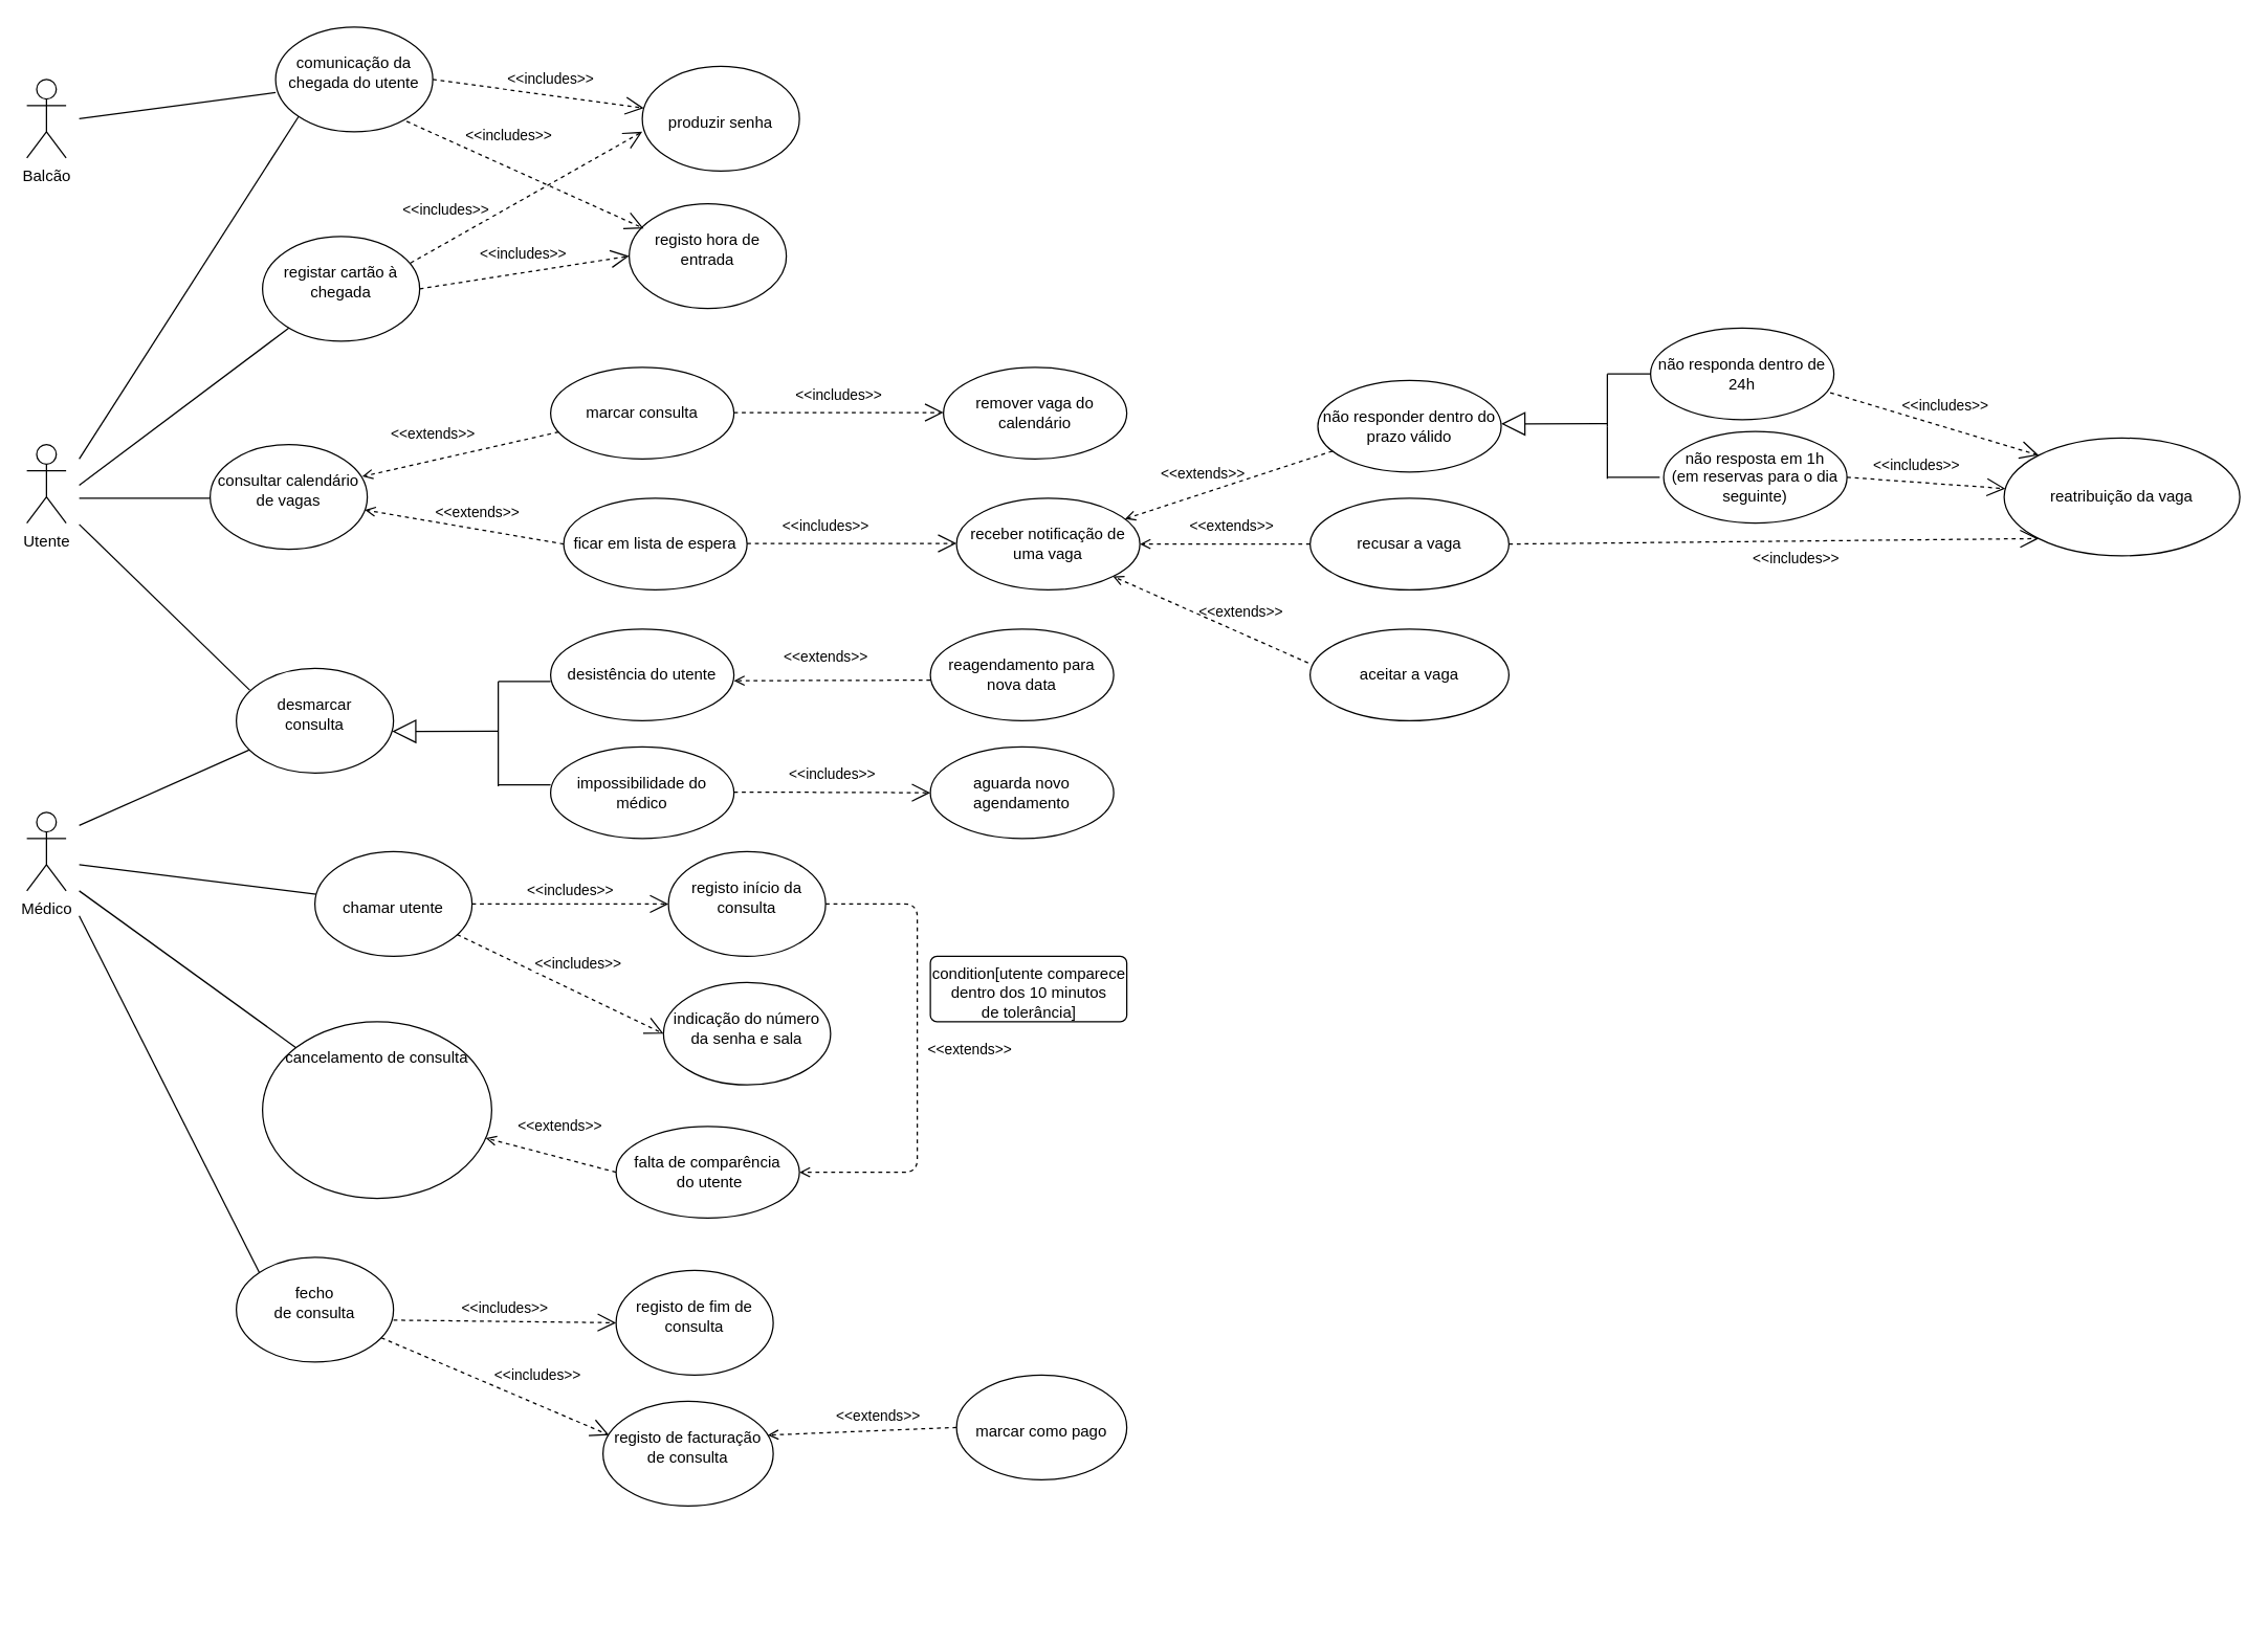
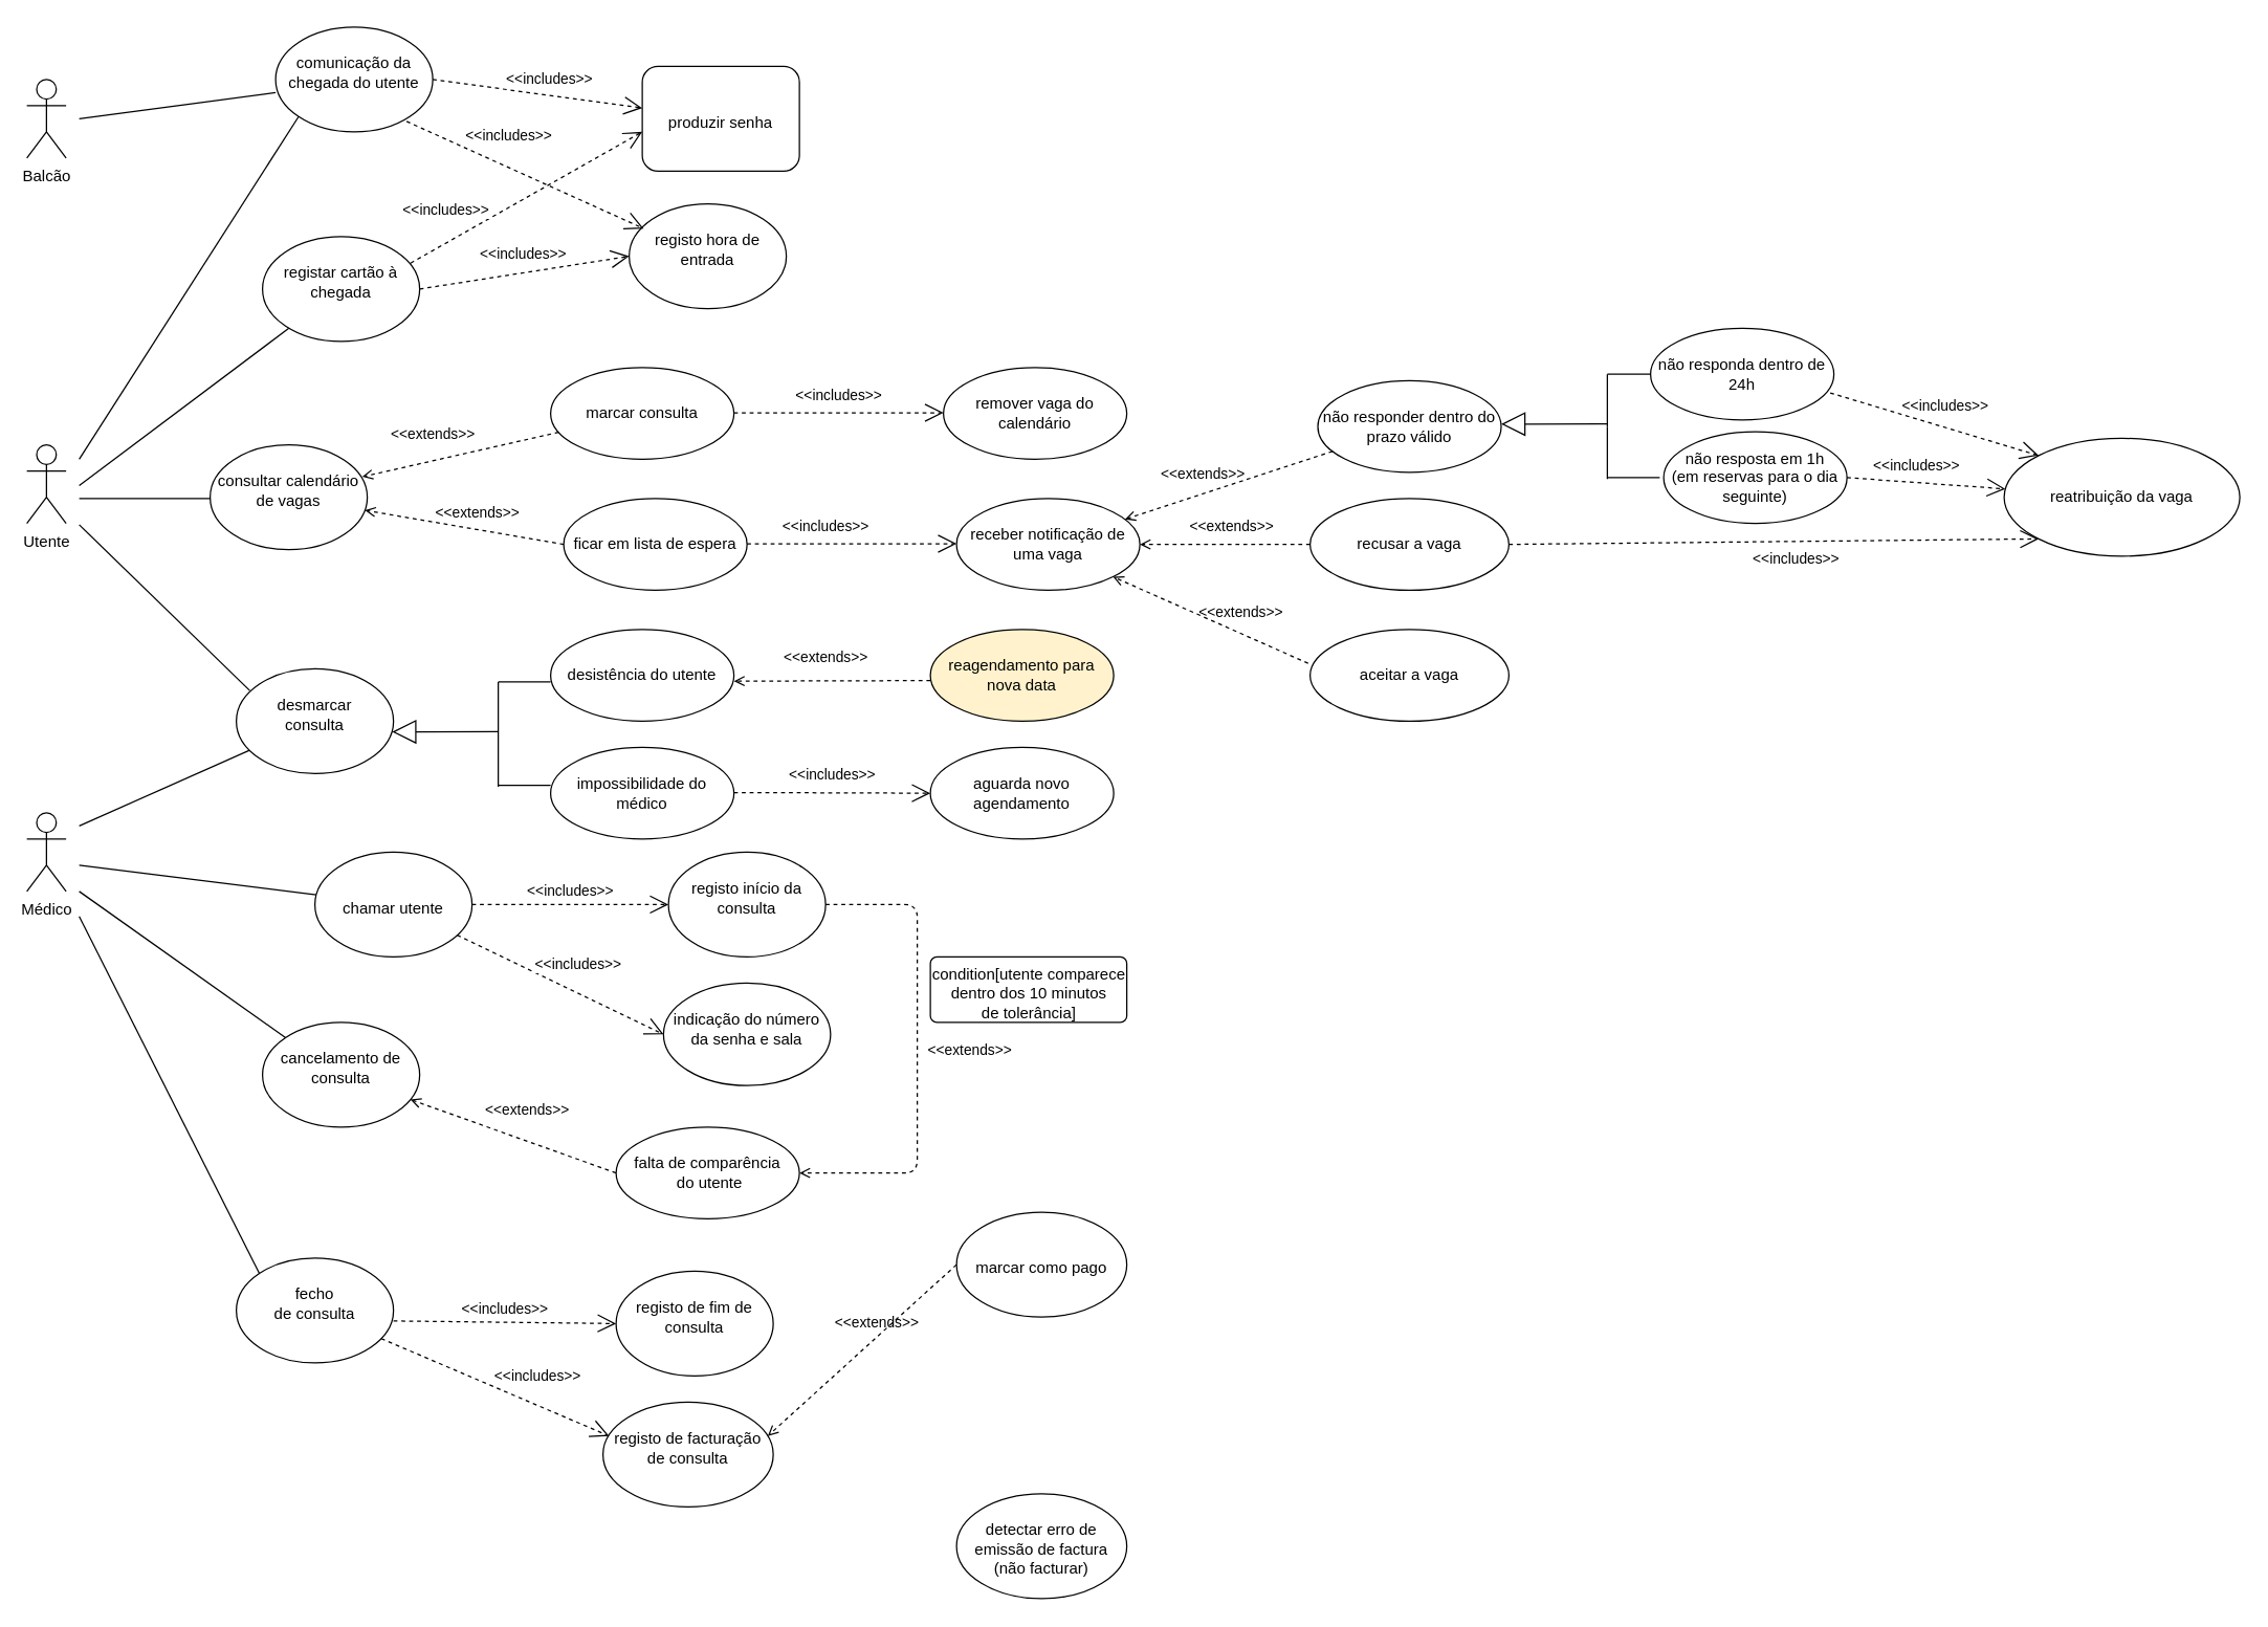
- <mxCell id="15" value="&lt;br&gt;&lt;br&gt;produzir senha" style="ellipse;whiteSpace=wrap;html=1;verticalAlign=top;" vertex="1" parent="1"><mxGeometry x="490" y="50" width="120" height="80" as="geometry" /></mxCell>
+ <mxCell id="15" value="&lt;br&gt;&lt;br&gt;produzir senha" style="whiteSpace=wrap;html=1;verticalAlign=top;rounded=1;" vertex="1" parent="1"><mxGeometry x="490" y="50" width="120" height="80" as="geometry" /></mxCell>
- <mxCell id="35" value="reagendamento para nova data" style="ellipse;whiteSpace=wrap;html=1;" vertex="1" parent="1"><mxGeometry x="710" y="480" width="140" height="70" as="geometry" /></mxCell>
+ <mxCell id="35" value="reagendamento para nova data" style="ellipse;whiteSpace=wrap;html=1;fillColor=#fff2cc;" vertex="1" parent="1"><mxGeometry x="710" y="480" width="140" height="70" as="geometry" /></mxCell>
- <mxCell id="43" value="&lt;br&gt;cancelamento de consulta" style="ellipse;whiteSpace=wrap;html=1;verticalAlign=top;" vertex="1" parent="1"><mxGeometry x="200" y="780" width="175" height="135" as="geometry" /></mxCell>
+ <mxCell id="43" value="&lt;br&gt;cancelamento de consulta" style="ellipse;whiteSpace=wrap;html=1;verticalAlign=top;" vertex="1" parent="1"><mxGeometry x="200" y="780" width="120" height="80" as="geometry" /></mxCell>
- <mxCell id="56" value="&lt;br&gt;&lt;br&gt;marcar como pago&lt;br&gt;" style="ellipse;whiteSpace=wrap;html=1;verticalAlign=top;" vertex="1" parent="1"><mxGeometry x="730" y="1050" width="130" height="80" as="geometry" /></mxCell>
+ <mxCell id="56" value="&lt;br&gt;&lt;br&gt;marcar como pago&lt;br&gt;" style="ellipse;whiteSpace=wrap;html=1;verticalAlign=top;" vertex="1" parent="1"><mxGeometry x="730" y="925" width="130" height="80" as="geometry" /></mxCell>
+ <mxCell id="54" value="&lt;br&gt;detectar erro de emissão de factura&lt;br&gt;(não facturar)" style="ellipse;whiteSpace=wrap;html=1;verticalAlign=top;" vertex="1" parent="1"><mxGeometry x="730" y="1140" width="130" height="80" as="geometry" /></mxCell>
